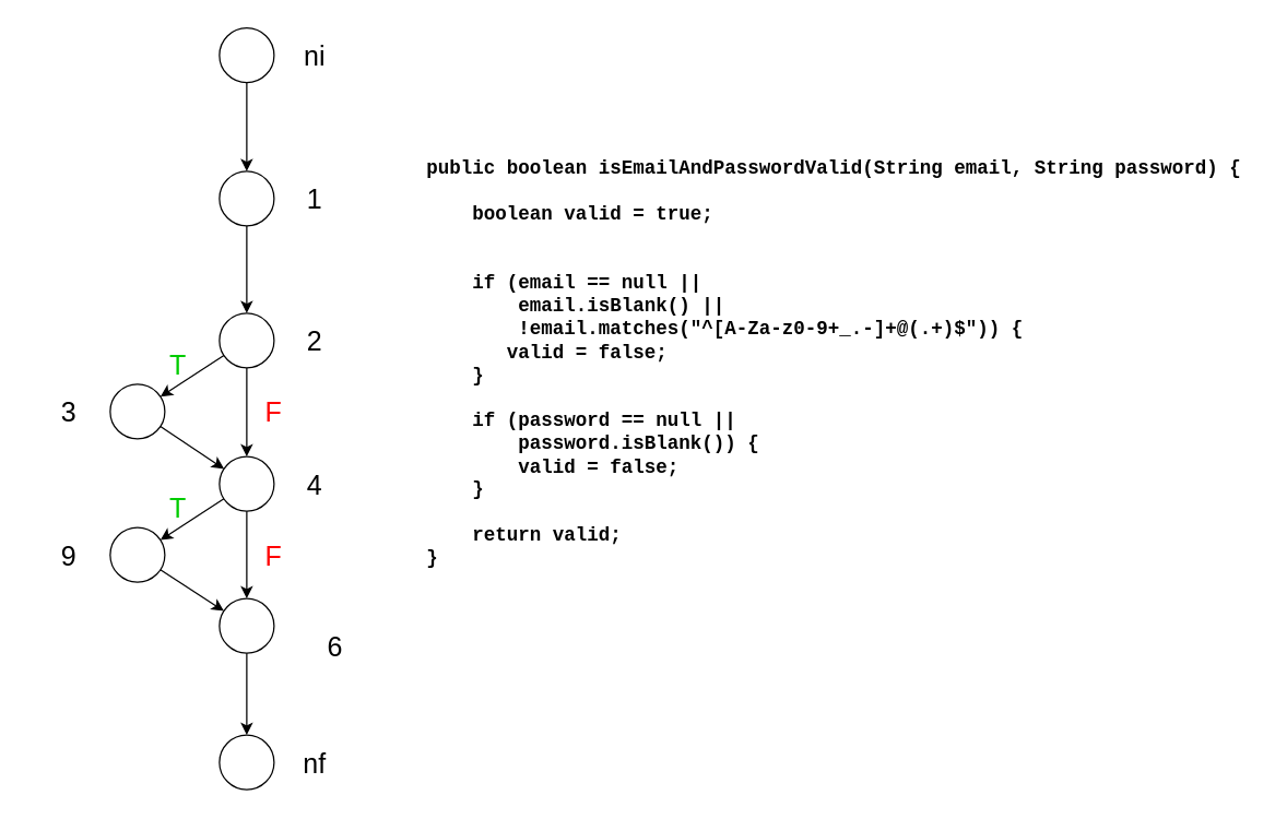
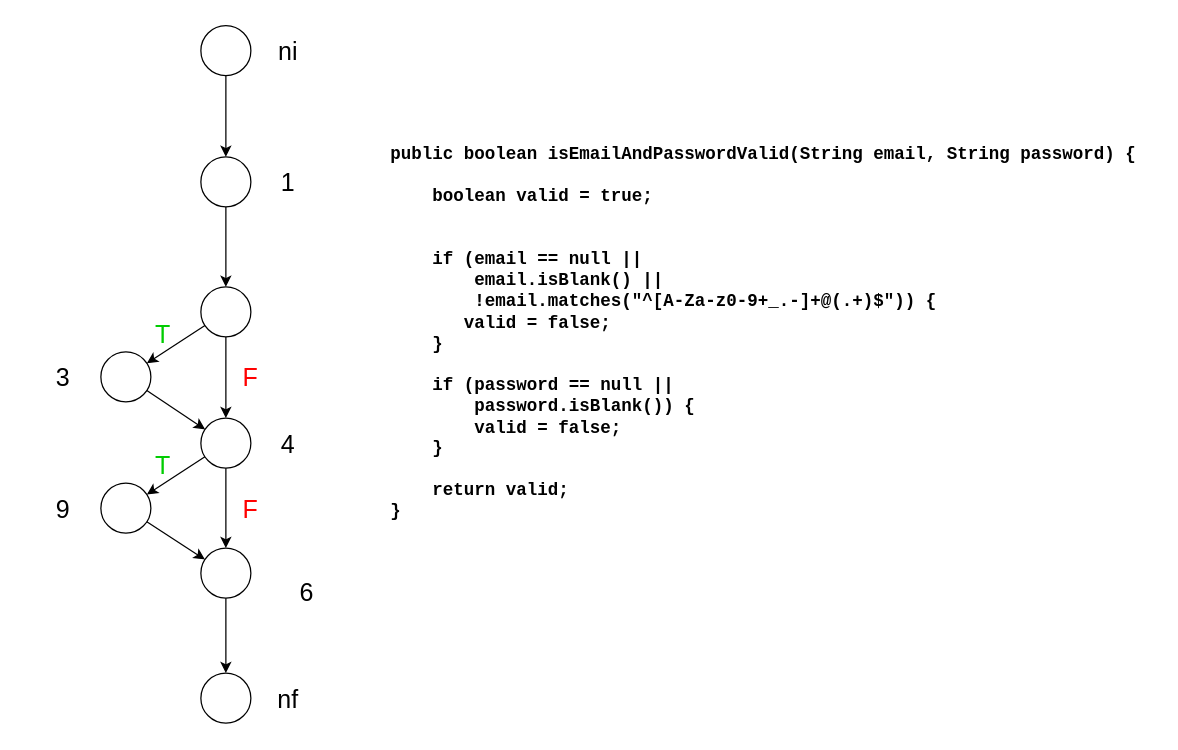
- <mxCell id="21" value="&lt;font style=&quot;font-size: 20px;&quot;&gt;2&lt;/font&gt;" style="text;html=1;align=center;verticalAlign=middle;whiteSpace=wrap;rounded=0;" parent="1" vertex="1"><mxGeometry x="200" y="234" width="60" height="30" as="geometry" /></mxCell>
